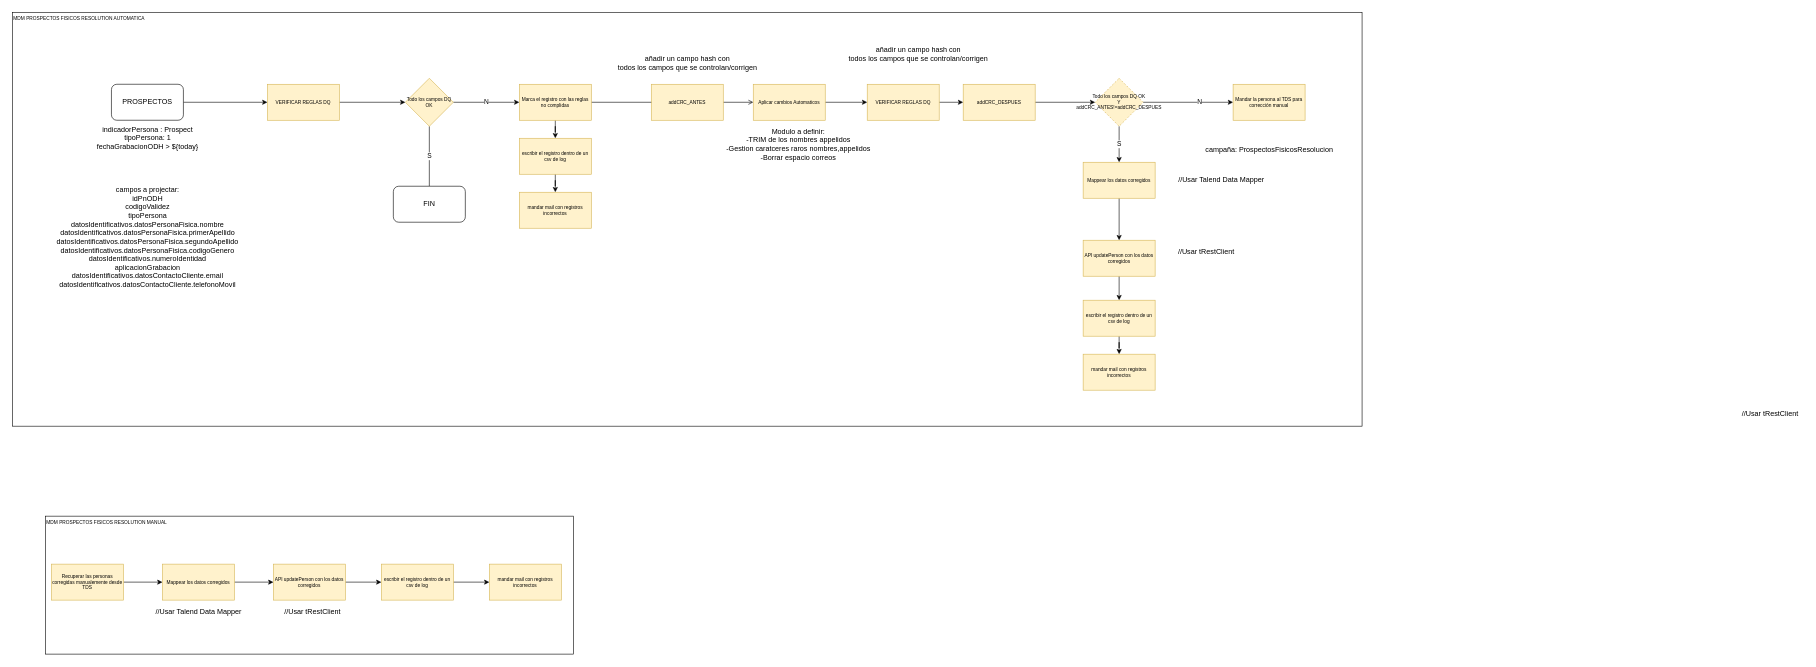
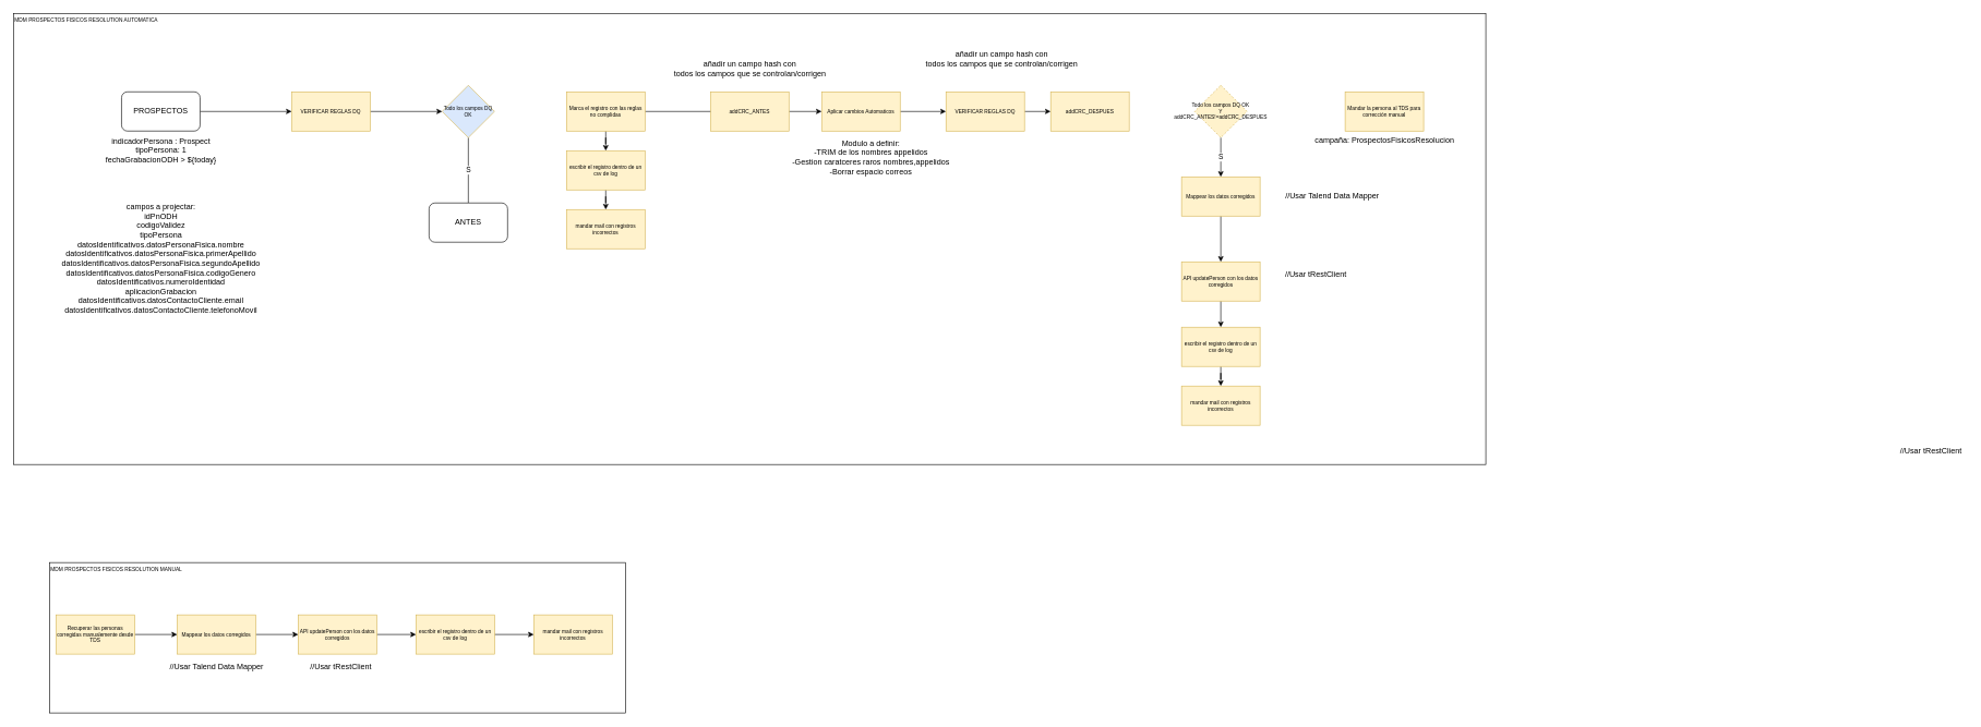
- <mxCell id="7" value="Todo los campos DQ OK" style="rhombus;whiteSpace=wrap;html=1;fontSize=8;fillColor=#fff2cc;strokeColor=#d6b656;" parent="1" vertex="1"><mxGeometry x="675" y="130" width="80" height="80" as="geometry" /></mxCell>
+ <mxCell id="7" value="Todo los campos DQ OK" style="rhombus;whiteSpace=wrap;html=1;fontSize=8;fillColor=#dae8fc;strokeColor=#d6b656;" parent="1" vertex="1"><mxGeometry x="675" y="130" width="80" height="80" as="geometry" /></mxCell>
- <mxCell id="5" value="N" style="edgeStyle=orthogonalEdgeStyle;rounded=0;orthogonalLoop=1;jettySize=auto;html=1;" parent="1" source="7" target="47" edge="1"><mxGeometry relative="1" as="geometry" /></mxCell>
- <mxCell id="12" style="edgeStyle=orthogonalEdgeStyle;rounded=0;orthogonalLoop=1;jettySize=auto;html=1;entryX=0;entryY=0.5;entryDx=0;entryDy=0;endArrow=open;" parent="1" source="13" target="11" edge="1"><mxGeometry relative="1" as="geometry" /></mxCell>
+ <mxCell id="12" style="edgeStyle=orthogonalEdgeStyle;rounded=0;orthogonalLoop=1;jettySize=auto;html=1;entryX=0;entryY=0.5;entryDx=0;entryDy=0;" parent="1" source="13" target="11" edge="1"><mxGeometry relative="1" as="geometry" /></mxCell>
- <mxCell id="22" style="edgeStyle=orthogonalEdgeStyle;rounded=0;orthogonalLoop=1;jettySize=auto;html=1;entryX=0;entryY=0.5;entryDx=0;entryDy=0;" parent="1" source="23" target="19" edge="1"><mxGeometry relative="1" as="geometry" /></mxCell>
- <mxCell id="16" style="edgeStyle=orthogonalEdgeStyle;rounded=0;orthogonalLoop=1;jettySize=auto;html=1;entryX=0;entryY=0.5;entryDx=0;entryDy=0;" parent="1" source="19" target="26" edge="1"><mxGeometry relative="1" as="geometry" /></mxCell>
- <mxCell id="17" value="N&lt;br&gt;" style="edgeLabel;html=1;align=center;verticalAlign=middle;resizable=0;points=[];" parent="16" vertex="1" connectable="0"><mxGeometry x="0.24" y="2" relative="1" as="geometry"><mxPoint as="offset" /></mxGeometry></mxCell>
- <mxCell id="44" value="campaña: ProspectosFisicosResolucion" style="text;html=1;resizable=0;autosize=1;align=center;verticalAlign=middle;points=[];fillColor=none;strokeColor=none;rounded=0;" parent="1" vertex="1"><mxGeometry x="2000" y="240" width="230" height="20" as="geometry" /></mxCell>
+ <mxCell id="44" value="campaña: ProspectosFisicosResolucion" style="text;html=1;resizable=0;autosize=1;align=center;verticalAlign=middle;points=[];fillColor=none;strokeColor=none;rounded=0;" parent="1" vertex="1"><mxGeometry x="2000" y="205" width="230" height="20" as="geometry" /></mxCell>
- <mxCell id="15" value="FIN" style="rounded=1;whiteSpace=wrap;html=1;" parent="1" vertex="1"><mxGeometry x="655" y="310" width="120" height="60" as="geometry" /></mxCell>
+ <mxCell id="15" value="ANTES" style="rounded=1;whiteSpace=wrap;html=1;" parent="1" vertex="1"><mxGeometry x="655" y="310" width="120" height="60" as="geometry" /></mxCell>
